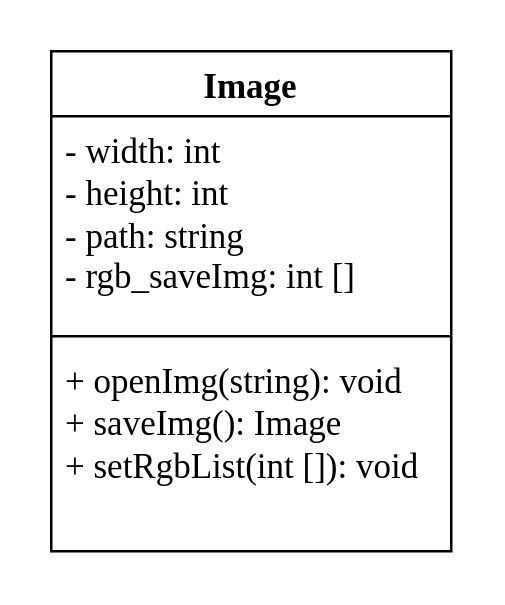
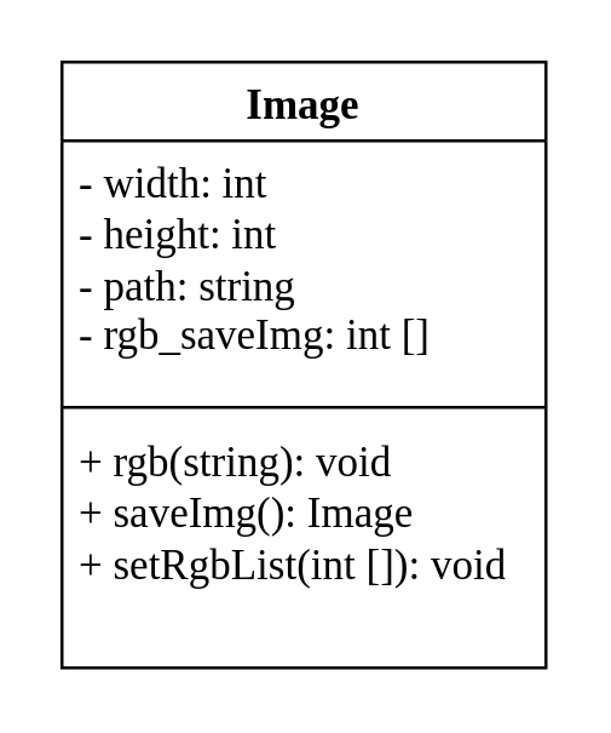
- <mxCell id="5" value="+ openImg(string): void&lt;br style=&quot;font-size: 14px;&quot;&gt;+ saveImg(): Image&lt;br style=&quot;font-size: 14px;&quot;&gt;+ setRgbList(int []): void" style="text;strokeColor=none;fillColor=none;align=left;verticalAlign=top;spacingLeft=4;spacingRight=4;overflow=hidden;rotatable=0;points=[[0,0.5],[1,0.5]];portConstraint=eastwest;whiteSpace=wrap;html=1;fontFamily=Times New Roman;fontSize=14;" parent="2" vertex="1"><mxGeometry y="118" width="160" height="82" as="geometry" /></mxCell>
+ <mxCell id="5" value="+ rgb(string): void&lt;br style=&quot;font-size: 14px;&quot;&gt;+ saveImg(): Image&lt;br style=&quot;font-size: 14px;&quot;&gt;+ setRgbList(int []): void" style="text;strokeColor=none;fillColor=none;align=left;verticalAlign=top;spacingLeft=4;spacingRight=4;overflow=hidden;rotatable=0;points=[[0,0.5],[1,0.5]];portConstraint=eastwest;whiteSpace=wrap;html=1;fontFamily=Times New Roman;fontSize=14;" parent="2" vertex="1"><mxGeometry y="118" width="160" height="82" as="geometry" /></mxCell>
